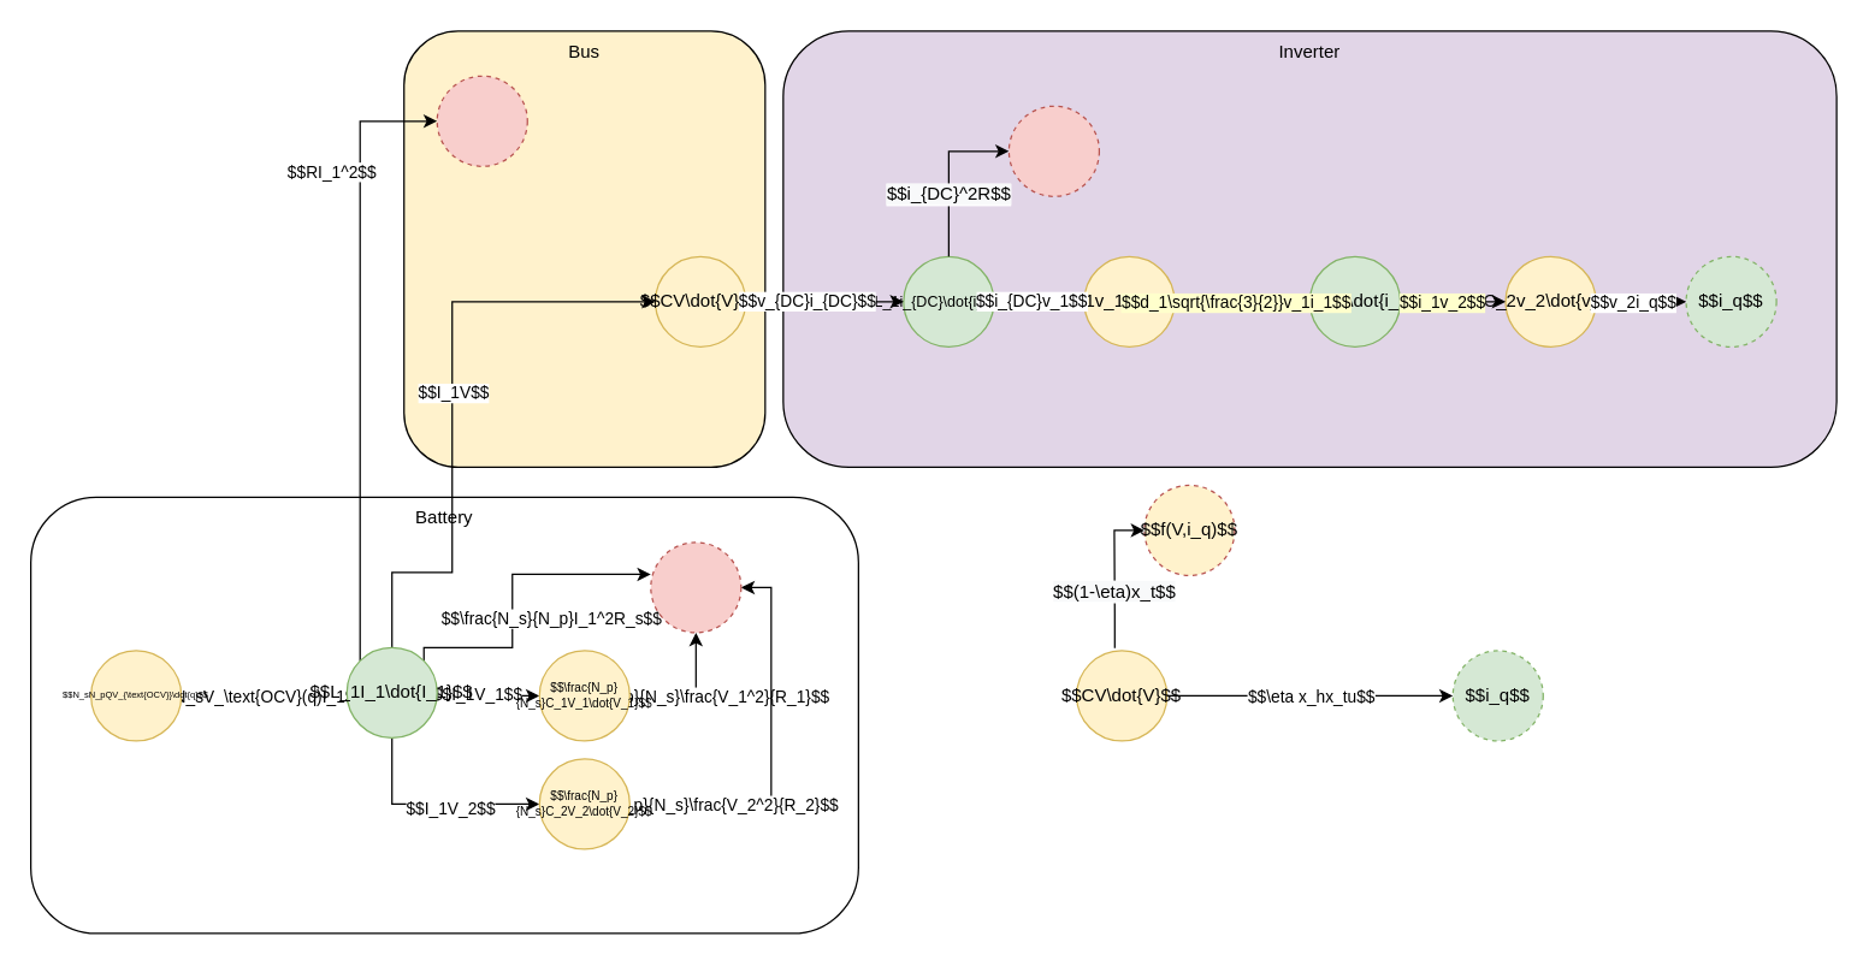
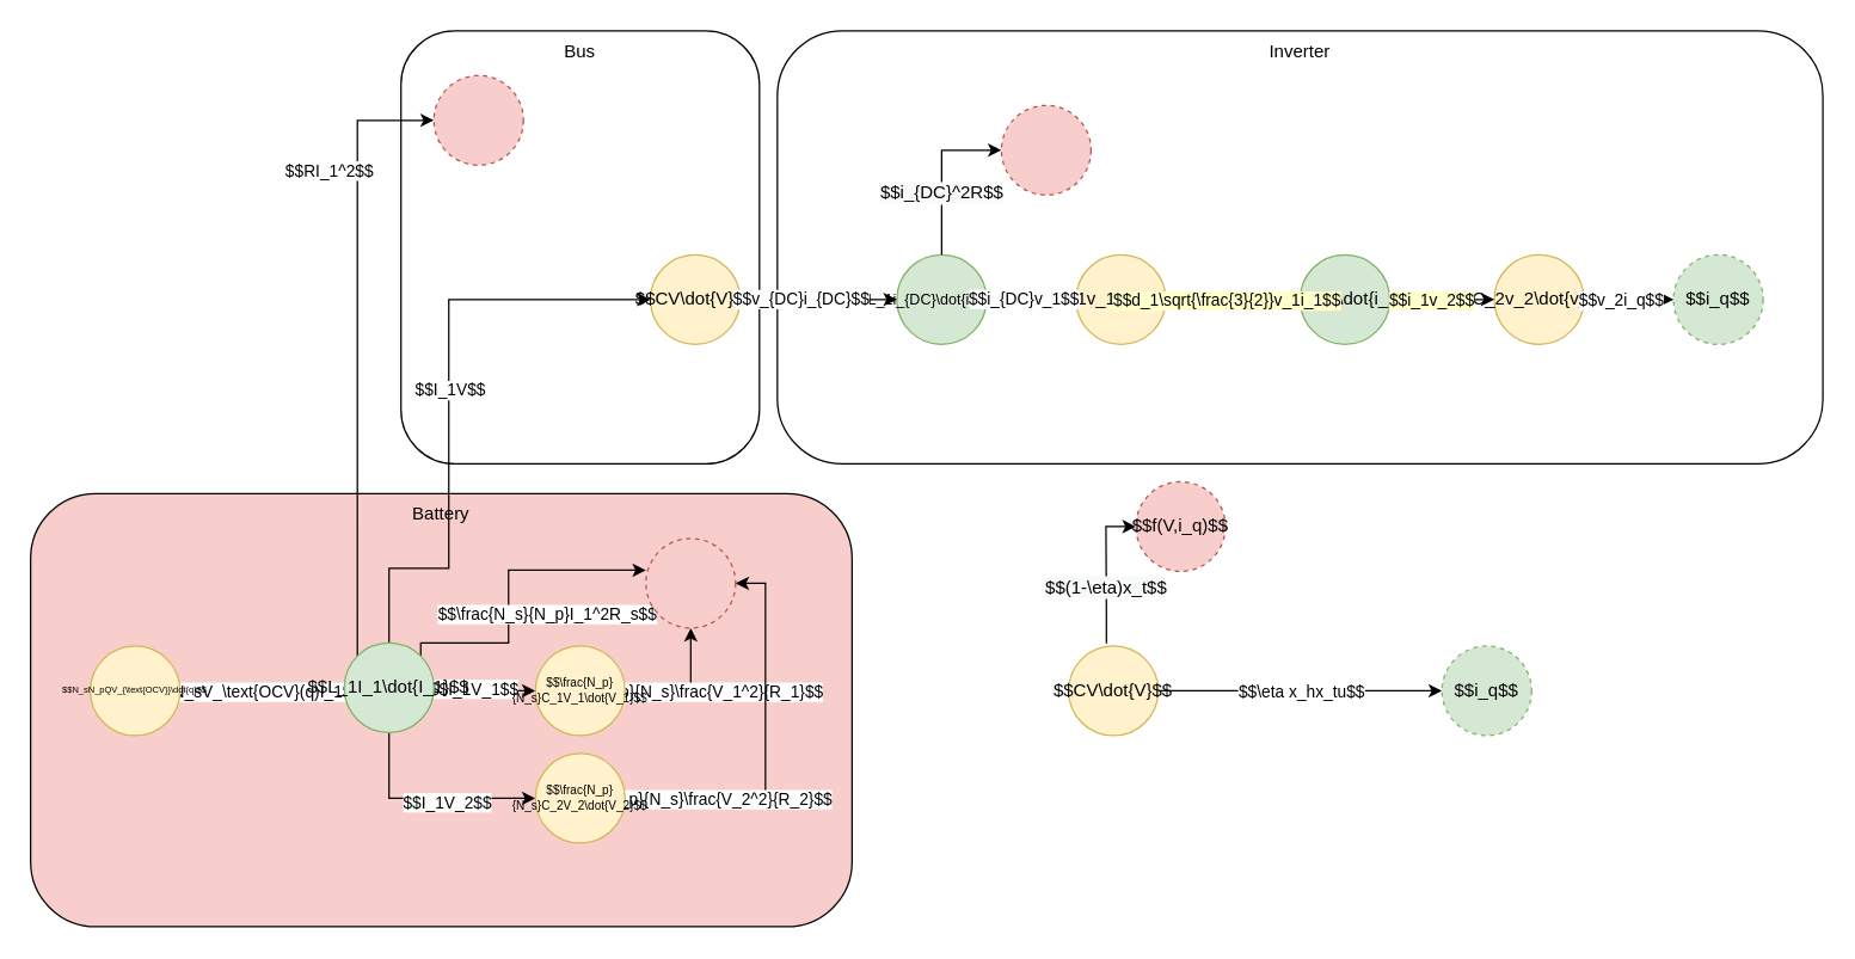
- <mxCell id="3" value="Bus" style="rounded=1;whiteSpace=wrap;html=1;verticalAlign=top;fillColor=#fff2cc;" vertex="1" parent="1"><mxGeometry x="268" y="20" width="240" height="290" as="geometry" /></mxCell>
+ <mxCell id="3" value="Bus" style="rounded=1;whiteSpace=wrap;html=1;verticalAlign=top;" vertex="1" parent="1"><mxGeometry x="268" y="20" width="240" height="290" as="geometry" /></mxCell>
- <mxCell id="28" value="Inverter" style="rounded=1;whiteSpace=wrap;html=1;verticalAlign=top;fillColor=#e1d5e7;" vertex="1" parent="27"><mxGeometry width="700" height="290" as="geometry" /></mxCell>
+ <mxCell id="28" value="Inverter" style="rounded=1;whiteSpace=wrap;html=1;verticalAlign=top;" vertex="1" parent="27"><mxGeometry width="700" height="290" as="geometry" /></mxCell>
- <mxCell id="51" value="$$f(V,i_q)$$" style="ellipse;whiteSpace=wrap;html=1;aspect=fixed;dashed=1;fillColor=#fff2cc;strokeColor=#b85450;" vertex="1" parent="1"><mxGeometry x="760" y="322" width="60" height="60" as="geometry" /></mxCell>
+ <mxCell id="51" value="$$f(V,i_q)$$" style="ellipse;whiteSpace=wrap;html=1;aspect=fixed;dashed=1;fillColor=#f8cecc;strokeColor=#b85450;" vertex="1" parent="1"><mxGeometry x="760" y="322" width="60" height="60" as="geometry" /></mxCell>
- <mxCell id="2" value="Battery" style="rounded=1;whiteSpace=wrap;html=1;verticalAlign=top;" vertex="1" parent="1"><mxGeometry x="20" y="330" width="550" height="290" as="geometry" /></mxCell>
+ <mxCell id="2" value="Battery" style="rounded=1;whiteSpace=wrap;html=1;verticalAlign=top;fillColor=#f8cecc;" vertex="1" parent="1"><mxGeometry x="20" y="330" width="550" height="290" as="geometry" /></mxCell>
